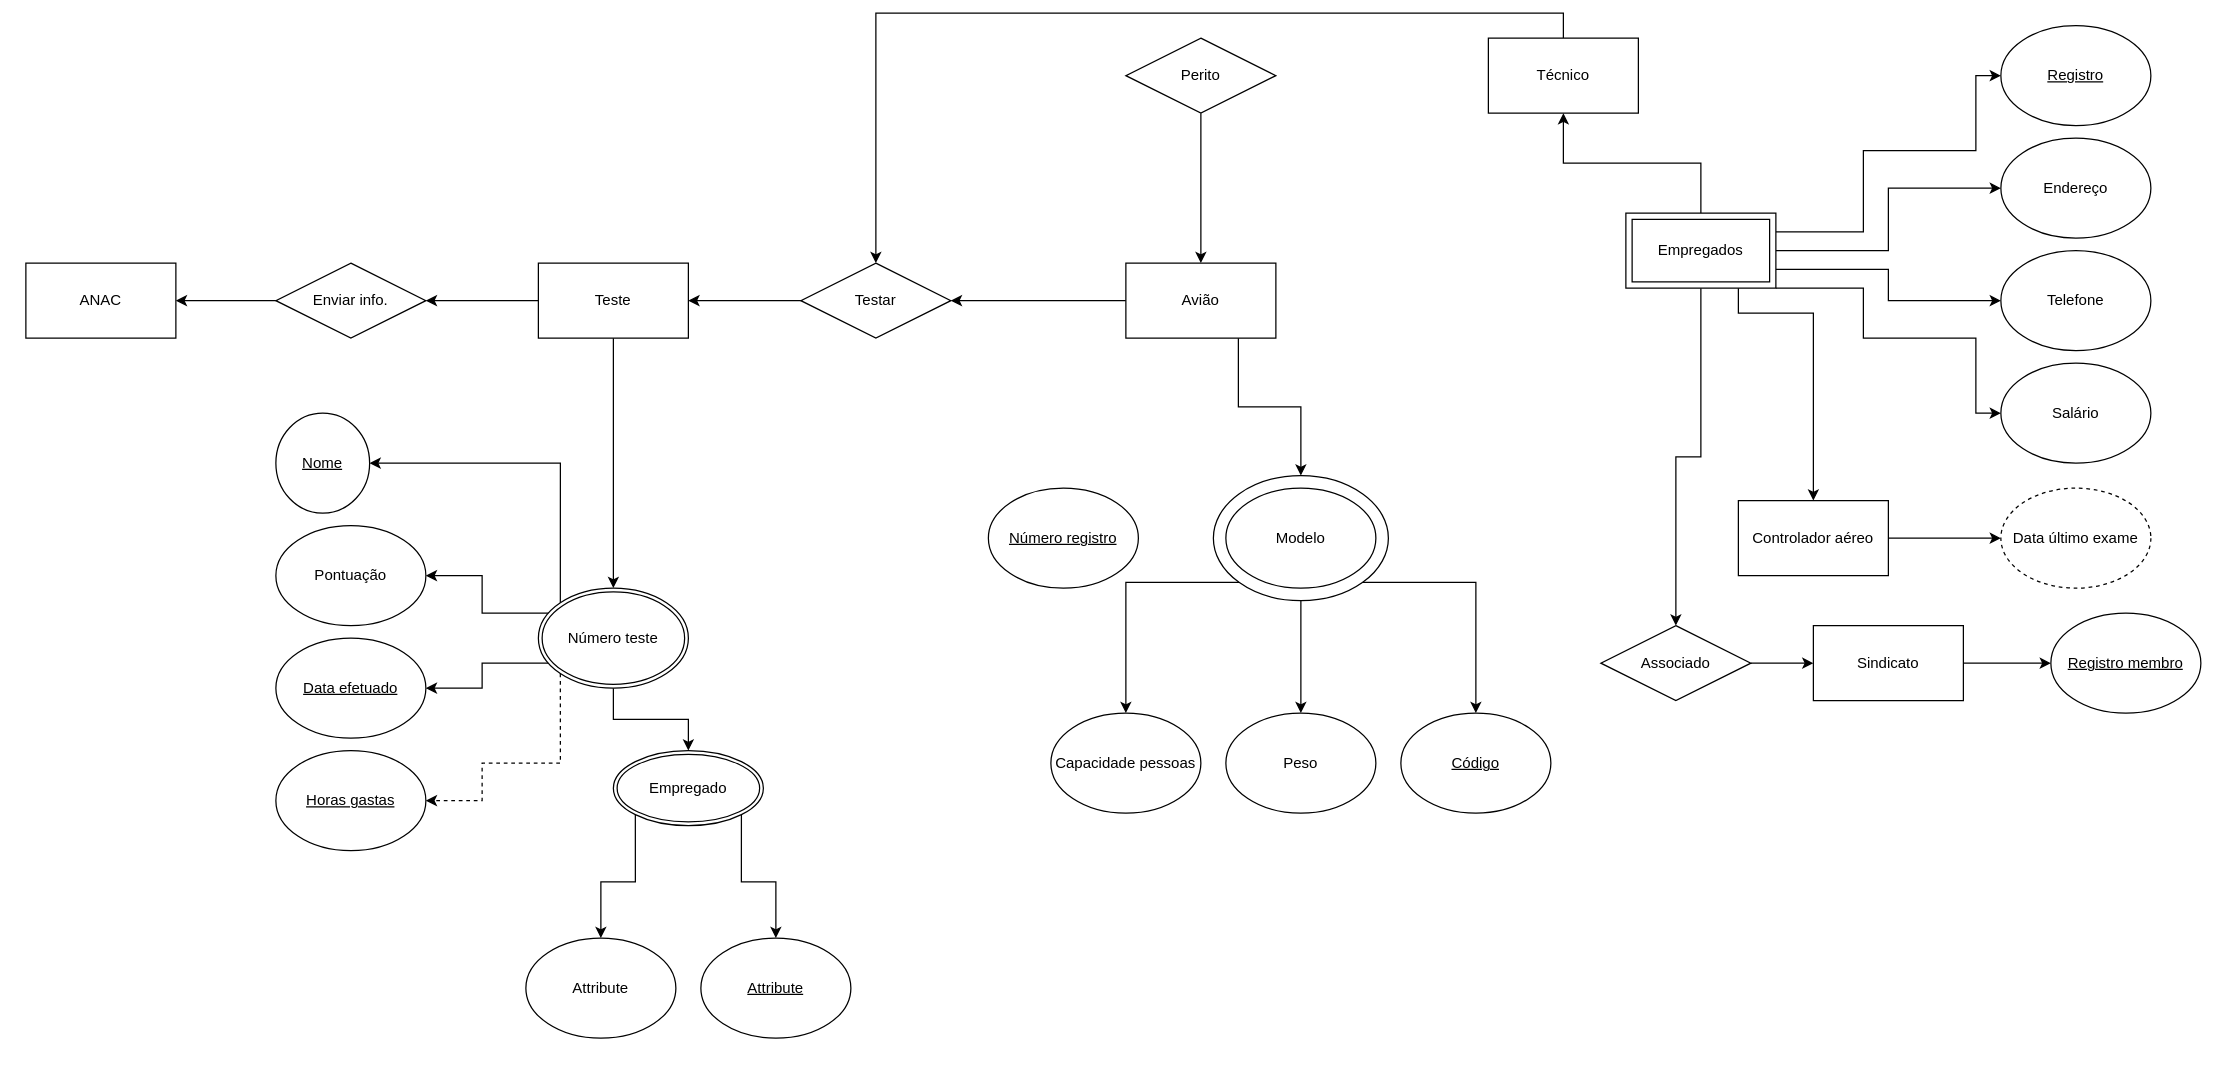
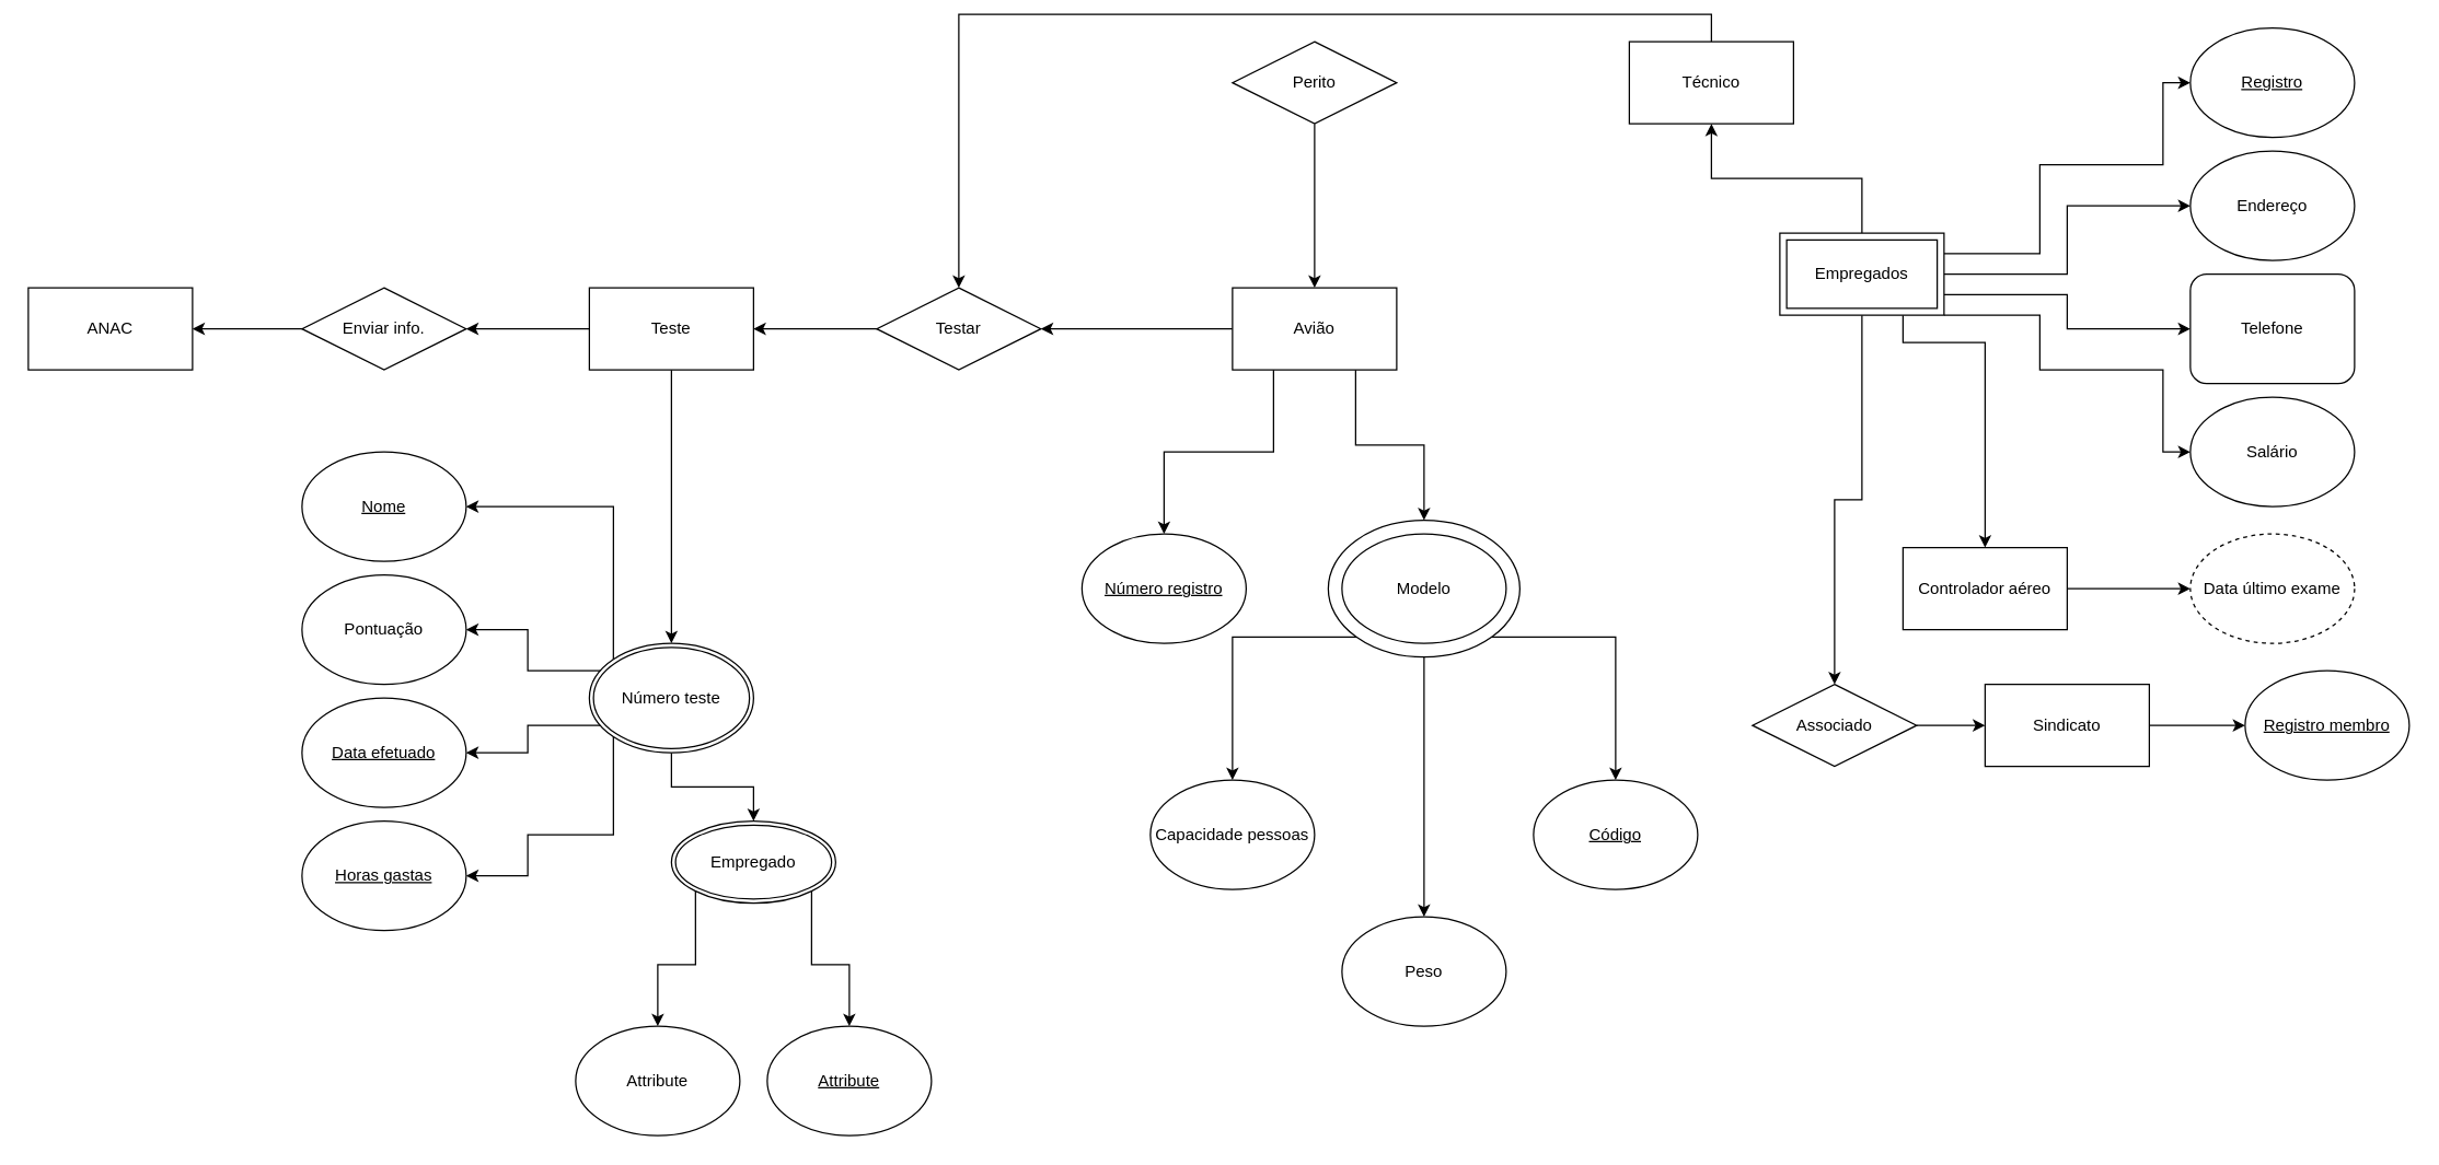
- <mxCell id="21" value="Telefone" style="ellipse;whiteSpace=wrap;html=1;" vertex="1" parent="1"><mxGeometry x="1600" y="200" width="120" height="80" as="geometry" /></mxCell>
+ <mxCell id="21" value="Telefone" style="whiteSpace=wrap;html=1;rounded=1;" vertex="1" parent="1"><mxGeometry x="1600" y="200" width="120" height="80" as="geometry" /></mxCell>
+ <mxCell id="2" style="edgeStyle=orthogonalEdgeStyle;rounded=0;orthogonalLoop=1;jettySize=auto;html=1;exitX=0.25;exitY=1;exitDx=0;exitDy=0;entryX=0.5;entryY=0;entryDx=0;entryDy=0;" edge="1" parent="1" source="5" target="6"><mxGeometry relative="1" as="geometry" /></mxCell>
- <mxCell id="51" value="Nome" style="ellipse;whiteSpace=wrap;html=1;align=center;fontStyle=4;" vertex="1" parent="1"><mxGeometry x="220" y="330" width="75" height="80" as="geometry" /></mxCell>
+ <mxCell id="51" value="Nome" style="ellipse;whiteSpace=wrap;html=1;align=center;fontStyle=4;" vertex="1" parent="1"><mxGeometry x="220" y="330" width="120" height="80" as="geometry" /></mxCell>
- <mxCell id="48" style="edgeStyle=orthogonalEdgeStyle;rounded=0;orthogonalLoop=1;jettySize=auto;html=1;exitX=0;exitY=1;exitDx=0;exitDy=0;entryX=1;entryY=0.5;entryDx=0;entryDy=0;dashed=1;" edge="1" parent="1" source="50" target="52"><mxGeometry relative="1" as="geometry"><Array as="points"><mxPoint x="448" y="610" /><mxPoint x="385" y="610" /><mxPoint x="385" y="640" /></Array></mxGeometry></mxCell>
+ <mxCell id="48" style="edgeStyle=orthogonalEdgeStyle;rounded=0;orthogonalLoop=1;jettySize=auto;html=1;exitX=0;exitY=1;exitDx=0;exitDy=0;entryX=1;entryY=0.5;entryDx=0;entryDy=0;" edge="1" parent="1" source="50" target="52"><mxGeometry relative="1" as="geometry"><Array as="points"><mxPoint x="448" y="610" /><mxPoint x="385" y="610" /><mxPoint x="385" y="640" /></Array></mxGeometry></mxCell>
- <mxCell id="11" value="Peso" style="ellipse;whiteSpace=wrap;html=1;" vertex="1" parent="1"><mxGeometry x="980" y="570" width="120" height="80" as="geometry" /></mxCell>
+ <mxCell id="11" value="Peso" style="ellipse;whiteSpace=wrap;html=1;" vertex="1" parent="1"><mxGeometry x="980" y="670" width="120" height="80" as="geometry" /></mxCell>
